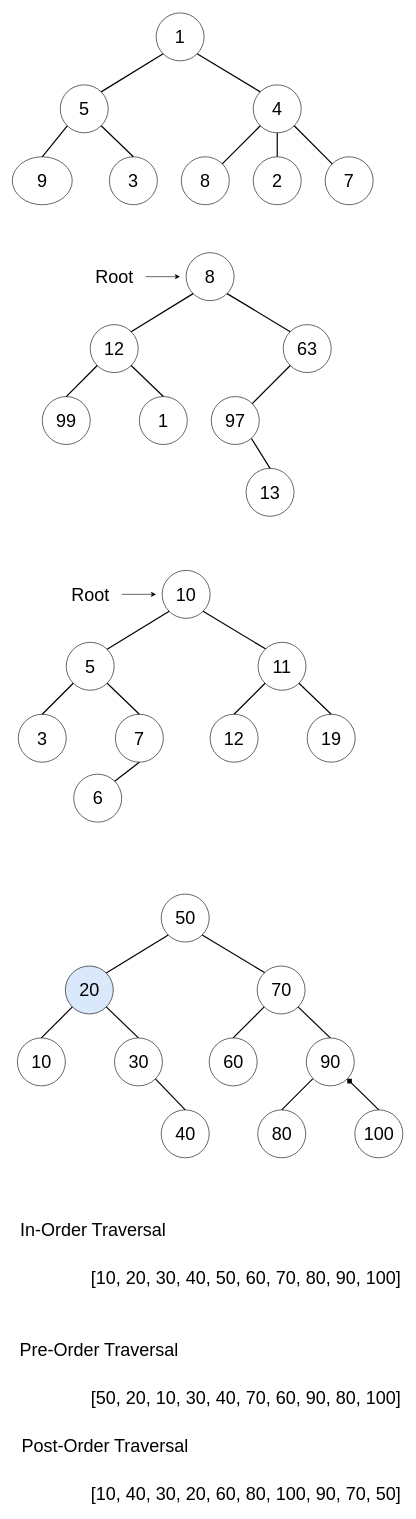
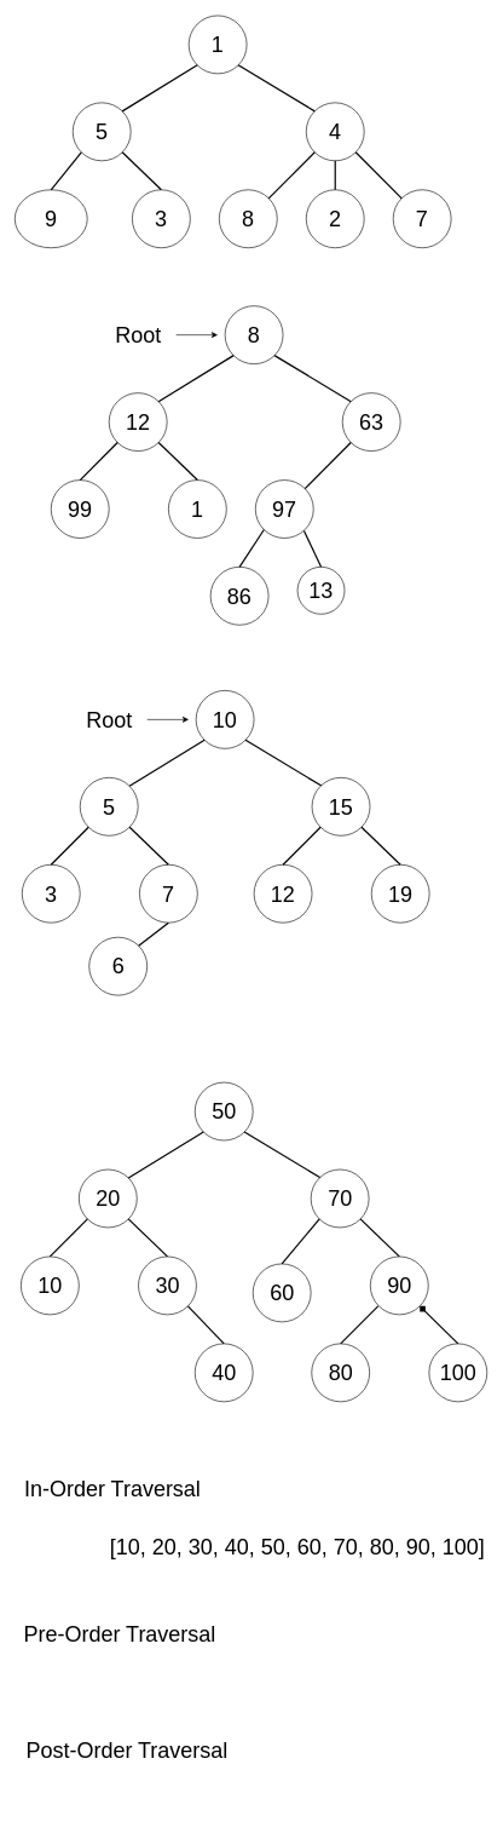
+ <mxCell id="32" value="" style="endArrow=none;html=1;strokeWidth=2;entryX=0;entryY=1;entryDx=0;entryDy=0;exitX=0.5;exitY=0;exitDx=0;exitDy=0;" edge="1" parent="1" source="30" target="22"><mxGeometry width="50" height="50" relative="1" as="geometry"><mxPoint x="241.004" y="795.156" as="sourcePoint" /><mxPoint x="362.716" y="730.004" as="targetPoint" /></mxGeometry></mxCell>
+ <mxCell id="30" value="&lt;font style=&quot;font-size: 30px&quot;&gt;86&lt;/font&gt;" style="ellipse;whiteSpace=wrap;html=1;aspect=fixed;" vertex="1" parent="1"><mxGeometry x="290" y="779.72" width="80" height="80" as="geometry" /></mxCell>
- <mxCell id="31" value="&lt;font style=&quot;font-size: 30px&quot;&gt;13&lt;/font&gt;" style="ellipse;whiteSpace=wrap;html=1;aspect=fixed;" vertex="1" parent="1"><mxGeometry x="410" y="779.72" width="80" height="80" as="geometry" /></mxCell>
+ <mxCell id="31" value="&lt;font style=&quot;font-size: 30px&quot;&gt;13&lt;/font&gt;" style="ellipse;whiteSpace=wrap;html=1;aspect=fixed;" vertex="1" parent="1"><mxGeometry x="410" y="779.72" width="65" height="65" as="geometry" /></mxCell>
- <mxCell id="44" value="&lt;font style=&quot;font-size: 30px&quot;&gt;11&lt;/font&gt;" style="ellipse;whiteSpace=wrap;html=1;aspect=fixed;" vertex="1" parent="1"><mxGeometry x="430" y="1070" width="80" height="80" as="geometry" /></mxCell>
+ <mxCell id="44" value="&lt;font style=&quot;font-size: 30px&quot;&gt;15&lt;/font&gt;" style="ellipse;whiteSpace=wrap;html=1;aspect=fixed;" vertex="1" parent="1"><mxGeometry x="430" y="1070" width="80" height="80" as="geometry" /></mxCell>
- <mxCell id="52" value="&lt;font style=&quot;font-size: 30px&quot;&gt;20&lt;/font&gt;" style="ellipse;whiteSpace=wrap;html=1;aspect=fixed;fillColor=#dae8fc;" vertex="1" parent="1"><mxGeometry x="108.5" y="1610" width="80" height="80" as="geometry" /></mxCell>
+ <mxCell id="52" value="&lt;font style=&quot;font-size: 30px&quot;&gt;20&lt;/font&gt;" style="ellipse;whiteSpace=wrap;html=1;aspect=fixed;" vertex="1" parent="1"><mxGeometry x="108.5" y="1610" width="80" height="80" as="geometry" /></mxCell>
- <mxCell id="60" value="&lt;font style=&quot;font-size: 30px&quot;&gt;60&lt;/font&gt;" style="ellipse;whiteSpace=wrap;html=1;aspect=fixed;" vertex="1" parent="1"><mxGeometry x="348.5" y="1730" width="80" height="80" as="geometry" /></mxCell>
+ <mxCell id="60" value="&lt;font style=&quot;font-size: 30px&quot;&gt;60&lt;/font&gt;" style="ellipse;whiteSpace=wrap;html=1;aspect=fixed;" vertex="1" parent="1"><mxGeometry x="348.5" y="1740" width="80" height="80" as="geometry" /></mxCell>
- <mxCell id="73" value="&lt;font style=&quot;font-size: 30px&quot;&gt;[50, 20, 10, 30, 40, 70, 60, 90, 80, 100]&lt;/font&gt;" style="text;html=1;strokeColor=none;fillColor=none;align=center;verticalAlign=middle;whiteSpace=wrap;rounded=0;" vertex="1" parent="1"><mxGeometry x="150" y="2310" width="520" height="40" as="geometry" /></mxCell>
- <mxCell id="75" value="&lt;font style=&quot;font-size: 30px&quot;&gt;[10, 40, 30, 20, 60, 80, 100, 90, 70, 50]&lt;/font&gt;" style="text;html=1;strokeColor=none;fillColor=none;align=center;verticalAlign=middle;whiteSpace=wrap;rounded=0;" vertex="1" parent="1"><mxGeometry x="150" y="2470" width="520" height="40" as="geometry" /></mxCell>
